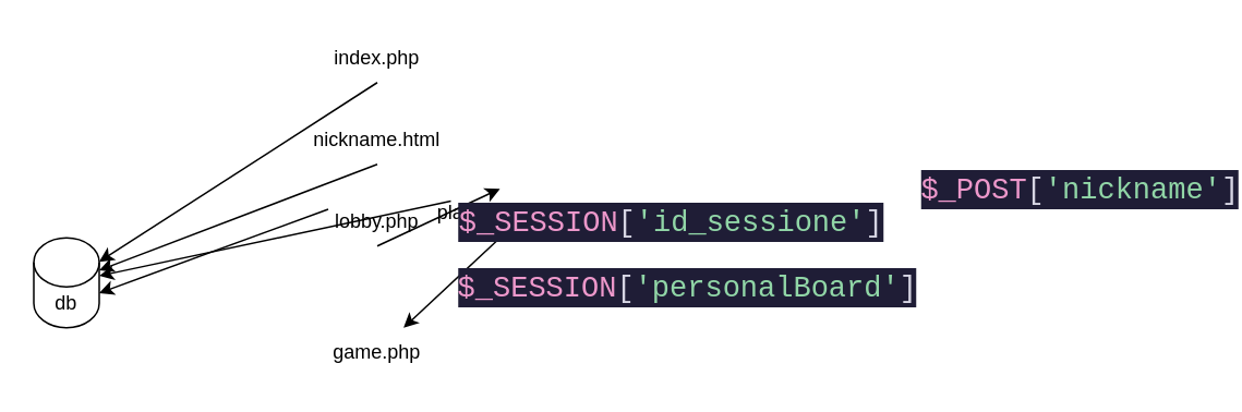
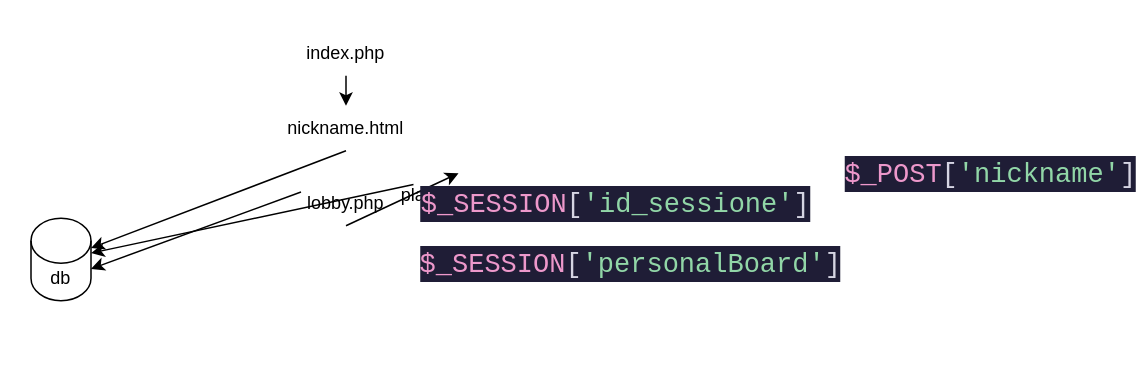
- <mxCell id="2" style="edgeStyle=none;html=1;exitX=0.5;exitY=1;exitDx=0;exitDy=0;" edge="1" parent="1" source="3" target="16"><mxGeometry relative="1" as="geometry" /></mxCell>
+ <mxCell id="2" style="edgeStyle=none;html=1;exitX=0.5;exitY=1;exitDx=0;exitDy=0;entryX=0.5;entryY=0;entryDx=0;entryDy=0;" edge="1" parent="1" source="3" target="5"><mxGeometry relative="1" as="geometry" /></mxCell>
- <mxCell id="9" style="edgeStyle=none;html=1;exitX=0.5;exitY=1;exitDx=0;exitDy=0;" edge="1" parent="1" source="11" target="12"><mxGeometry relative="1" as="geometry" /></mxCell>
- <mxCell id="12" value="game.php" style="text;html=1;strokeColor=none;fillColor=none;align=center;verticalAlign=middle;whiteSpace=wrap;rounded=0;" vertex="1" parent="1"><mxGeometry x="200" y="200" width="60" height="30" as="geometry" /></mxCell>
